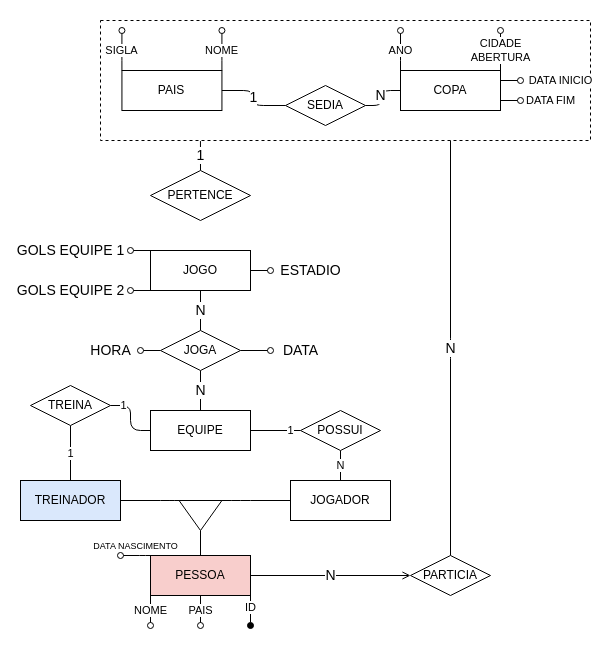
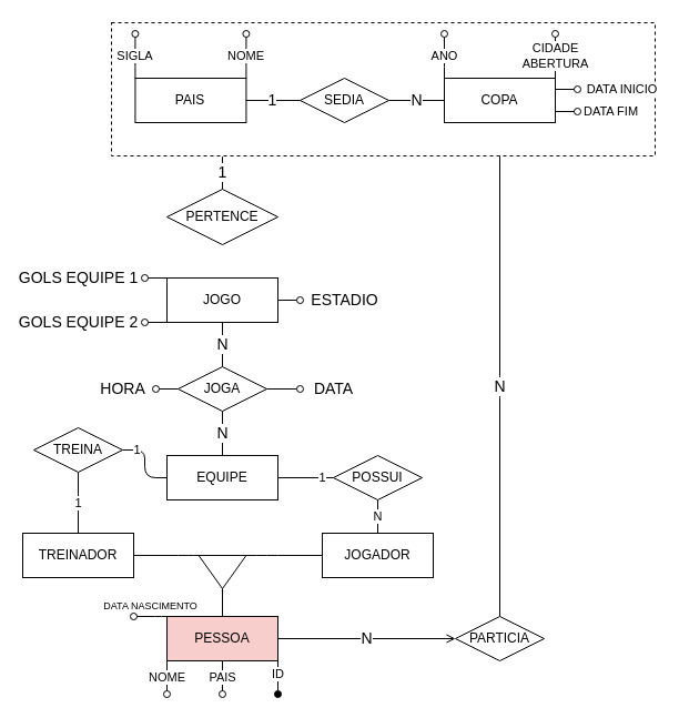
- <mxCell id="36" value="SEDIA" style="shape=rhombus;perimeter=rhombusPerimeter;whiteSpace=wrap;html=1;align=center;" parent="1" vertex="1"><mxGeometry x="285" y="85" width="80" height="40" as="geometry" /></mxCell>
+ <mxCell id="36" value="SEDIA" style="shape=rhombus;perimeter=rhombusPerimeter;whiteSpace=wrap;html=1;align=center;" parent="1" vertex="1"><mxGeometry x="270" y="70" width="80" height="40" as="geometry" /></mxCell>
- <mxCell id="17" value="TREINADOR" style="whiteSpace=wrap;html=1;align=center;fillColor=#dae8fc;" parent="1" vertex="1"><mxGeometry x="20" y="480" width="100" height="40" as="geometry" /></mxCell>
+ <mxCell id="17" value="TREINADOR" style="whiteSpace=wrap;html=1;align=center;" parent="1" vertex="1"><mxGeometry x="20" y="480" width="100" height="40" as="geometry" /></mxCell>
